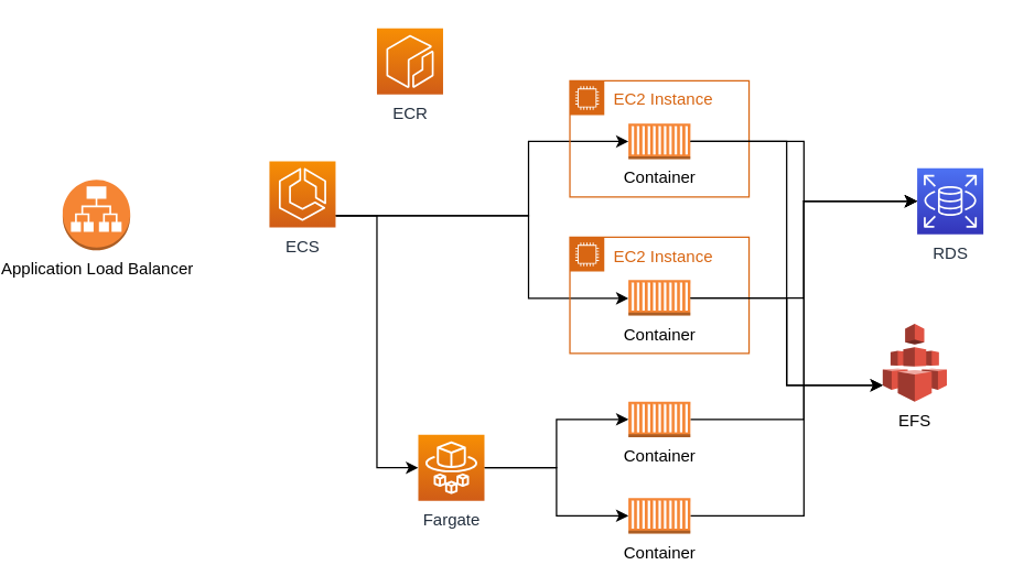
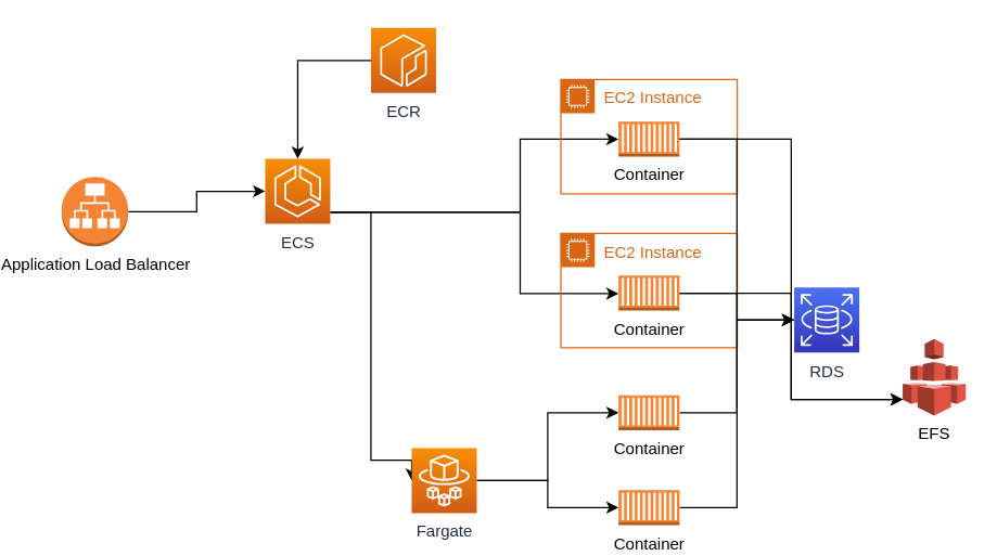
+ <mxCell id="6" style="edgeStyle=orthogonalEdgeStyle;rounded=0;orthogonalLoop=1;jettySize=auto;html=1;" edge="1" parent="1" source="7" target="5"><mxGeometry relative="1" as="geometry" /></mxCell>
- <mxCell id="13" value="RDS" style="sketch=0;points=[[0,0,0],[0.25,0,0],[0.5,0,0],[0.75,0,0],[1,0,0],[0,1,0],[0.25,1,0],[0.5,1,0],[0.75,1,0],[1,1,0],[0,0.25,0],[0,0.5,0],[0,0.75,0],[1,0.25,0],[1,0.5,0],[1,0.75,0]];outlineConnect=0;fontColor=#232F3E;gradientColor=#4D72F3;gradientDirection=north;fillColor=#3334B9;strokeColor=#ffffff;dashed=0;verticalLabelPosition=bottom;verticalAlign=top;align=center;html=1;fontSize=12;fontStyle=0;aspect=fixed;shape=mxgraph.aws4.resourceIcon;resIcon=mxgraph.aws4.rds;" vertex="1" parent="1"><mxGeometry x="640" y="121.51" width="48" height="48" as="geometry" /></mxCell>
+ <mxCell id="13" value="RDS" style="sketch=0;points=[[0,0,0],[0.25,0,0],[0.5,0,0],[0.75,0,0],[1,0,0],[0,1,0],[0.25,1,0],[0.5,1,0],[0.75,1,0],[1,1,0],[0,0.25,0],[0,0.5,0],[0,0.75,0],[1,0.25,0],[1,0.5,0],[1,0.75,0]];outlineConnect=0;fontColor=#232F3E;gradientColor=#4D72F3;gradientDirection=north;fillColor=#3334B9;strokeColor=#ffffff;dashed=0;verticalLabelPosition=bottom;verticalAlign=top;align=center;html=1;fontSize=12;fontStyle=0;aspect=fixed;shape=mxgraph.aws4.resourceIcon;resIcon=mxgraph.aws4.rds;" vertex="1" parent="1"><mxGeometry x="560" y="211.51" width="48" height="48" as="geometry" /></mxCell>
+ <mxCell id="11" style="edgeStyle=orthogonalEdgeStyle;rounded=0;orthogonalLoop=1;jettySize=auto;html=1;entryX=0;entryY=0.5;entryDx=0;entryDy=0;entryPerimeter=0;" edge="1" parent="1" source="12" target="5"><mxGeometry relative="1" as="geometry" /></mxCell>
- <mxCell id="14" value="EFS" style="outlineConnect=0;dashed=0;verticalLabelPosition=bottom;verticalAlign=top;align=center;html=1;shape=mxgraph.aws3.efs;fillColor=#E05243;gradientColor=none;" vertex="1" parent="1"><mxGeometry x="615" y="234.51" width="46.5" height="56.53" as="geometry" /></mxCell>
+ <mxCell id="14" value="EFS" style="outlineConnect=0;dashed=0;verticalLabelPosition=bottom;verticalAlign=top;align=center;html=1;shape=mxgraph.aws3.efs;fillColor=#E05243;gradientColor=none;" vertex="1" parent="1"><mxGeometry x="640" y="249.51" width="46.5" height="56.53" as="geometry" /></mxCell>
- <mxCell id="10" value="Fargate" style="sketch=0;points=[[0,0,0],[0.25,0,0],[0.5,0,0],[0.75,0,0],[1,0,0],[0,1,0],[0.25,1,0],[0.5,1,0],[0.75,1,0],[1,1,0],[0,0.25,0],[0,0.5,0],[0,0.75,0],[1,0.25,0],[1,0.5,0],[1,0.75,0]];outlineConnect=0;fontColor=#232F3E;gradientColor=#F78E04;gradientDirection=north;fillColor=#D05C17;strokeColor=#ffffff;dashed=0;verticalLabelPosition=bottom;verticalAlign=top;align=center;html=1;fontSize=12;fontStyle=0;aspect=fixed;shape=mxgraph.aws4.resourceIcon;resIcon=mxgraph.aws4.fargate;" vertex="1" parent="1"><mxGeometry x="278" y="315" width="48" height="48" as="geometry" /></mxCell>
+ <mxCell id="10" value="Fargate" style="sketch=0;points=[[0,0,0],[0.25,0,0],[0.5,0,0],[0.75,0,0],[1,0,0],[0,1,0],[0.25,1,0],[0.5,1,0],[0.75,1,0],[1,1,0],[0,0.25,0],[0,0.5,0],[0,0.75,0],[1,0.25,0],[1,0.5,0],[1,0.75,0]];outlineConnect=0;fontColor=#232F3E;gradientColor=#F78E04;gradientDirection=north;fillColor=#D05C17;strokeColor=#ffffff;dashed=0;verticalLabelPosition=bottom;verticalAlign=top;align=center;html=1;fontSize=12;fontStyle=0;aspect=fixed;shape=mxgraph.aws4.resourceIcon;resIcon=mxgraph.aws4.fargate;" vertex="1" parent="1"><mxGeometry x="278" y="330" width="48" height="48" as="geometry" /></mxCell>
